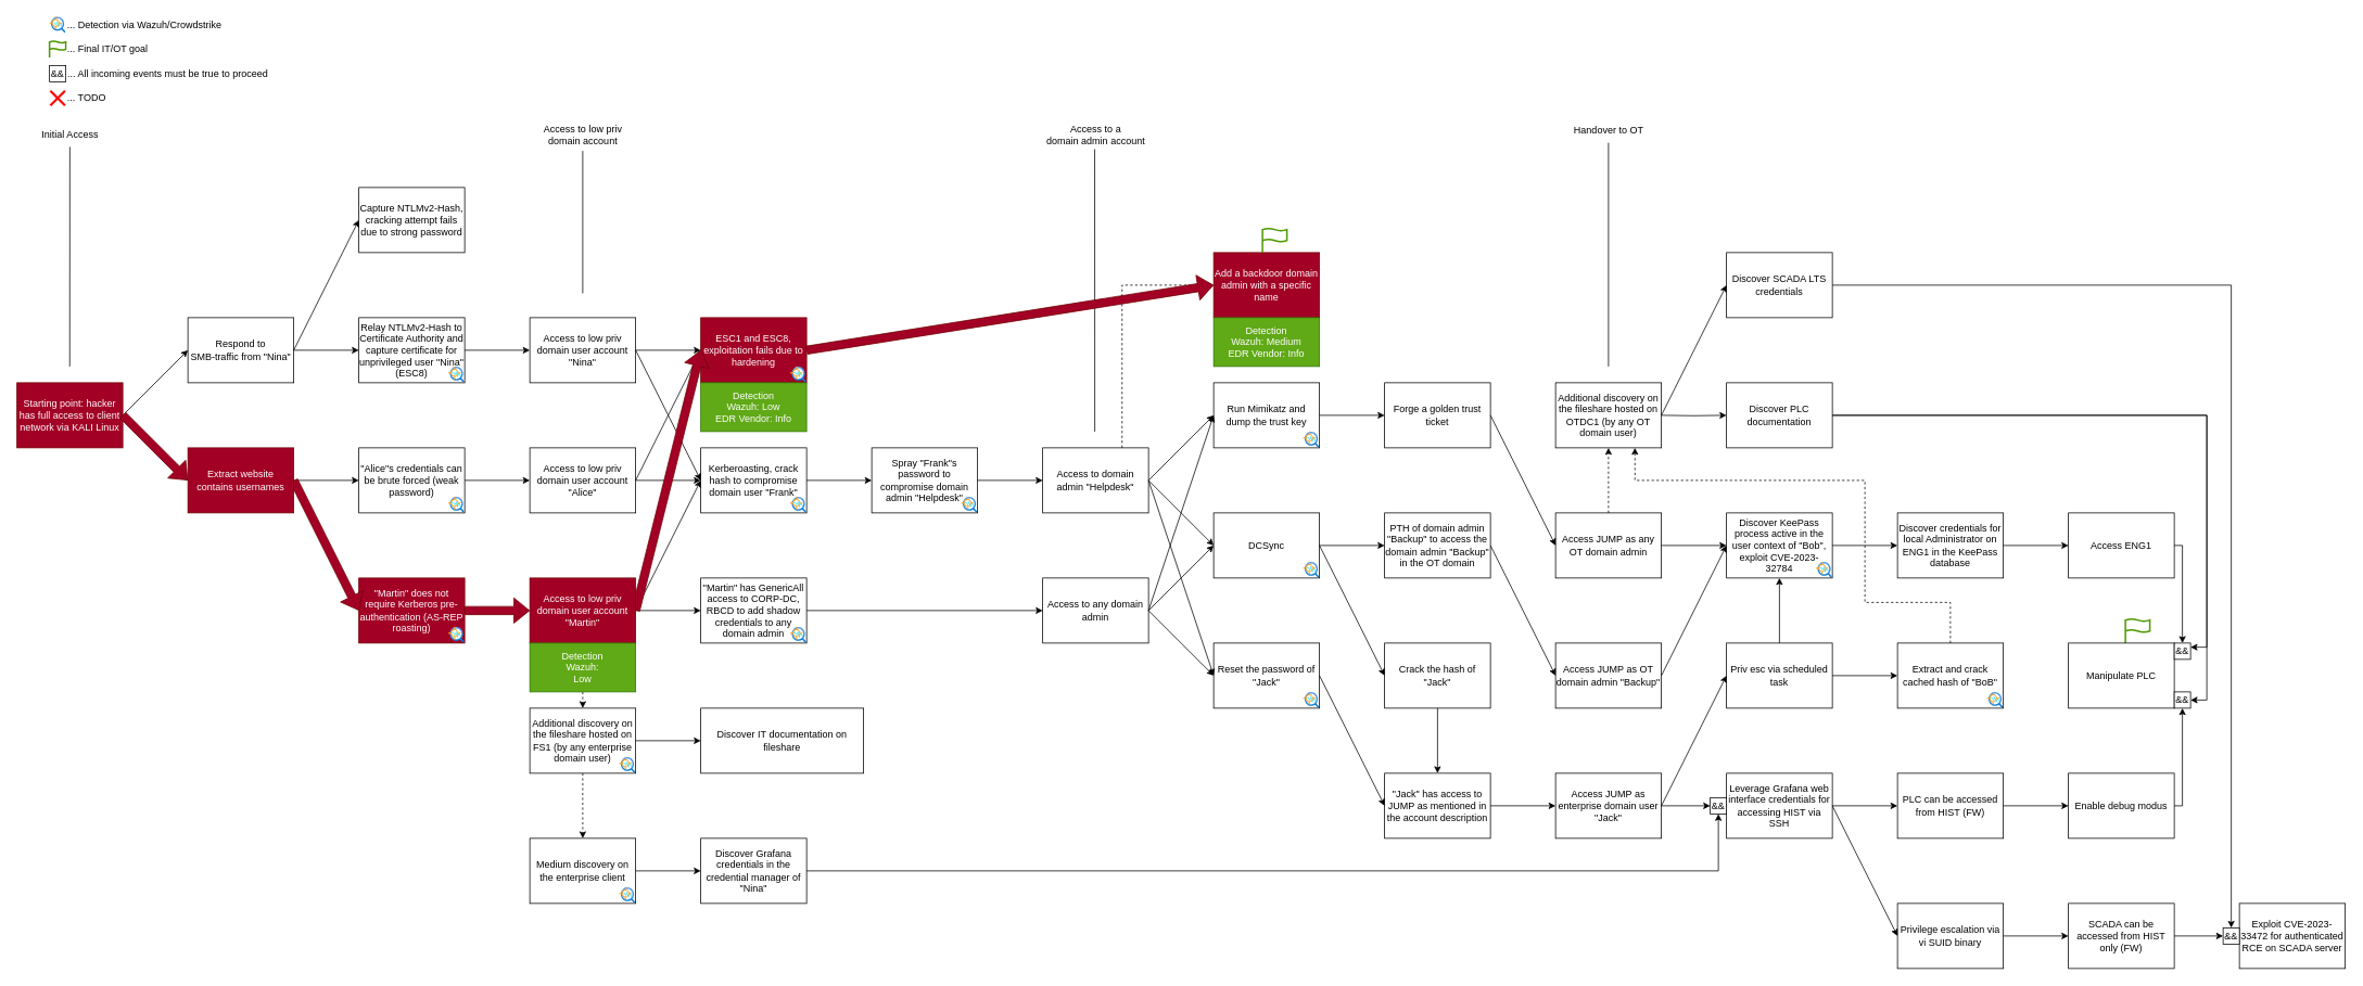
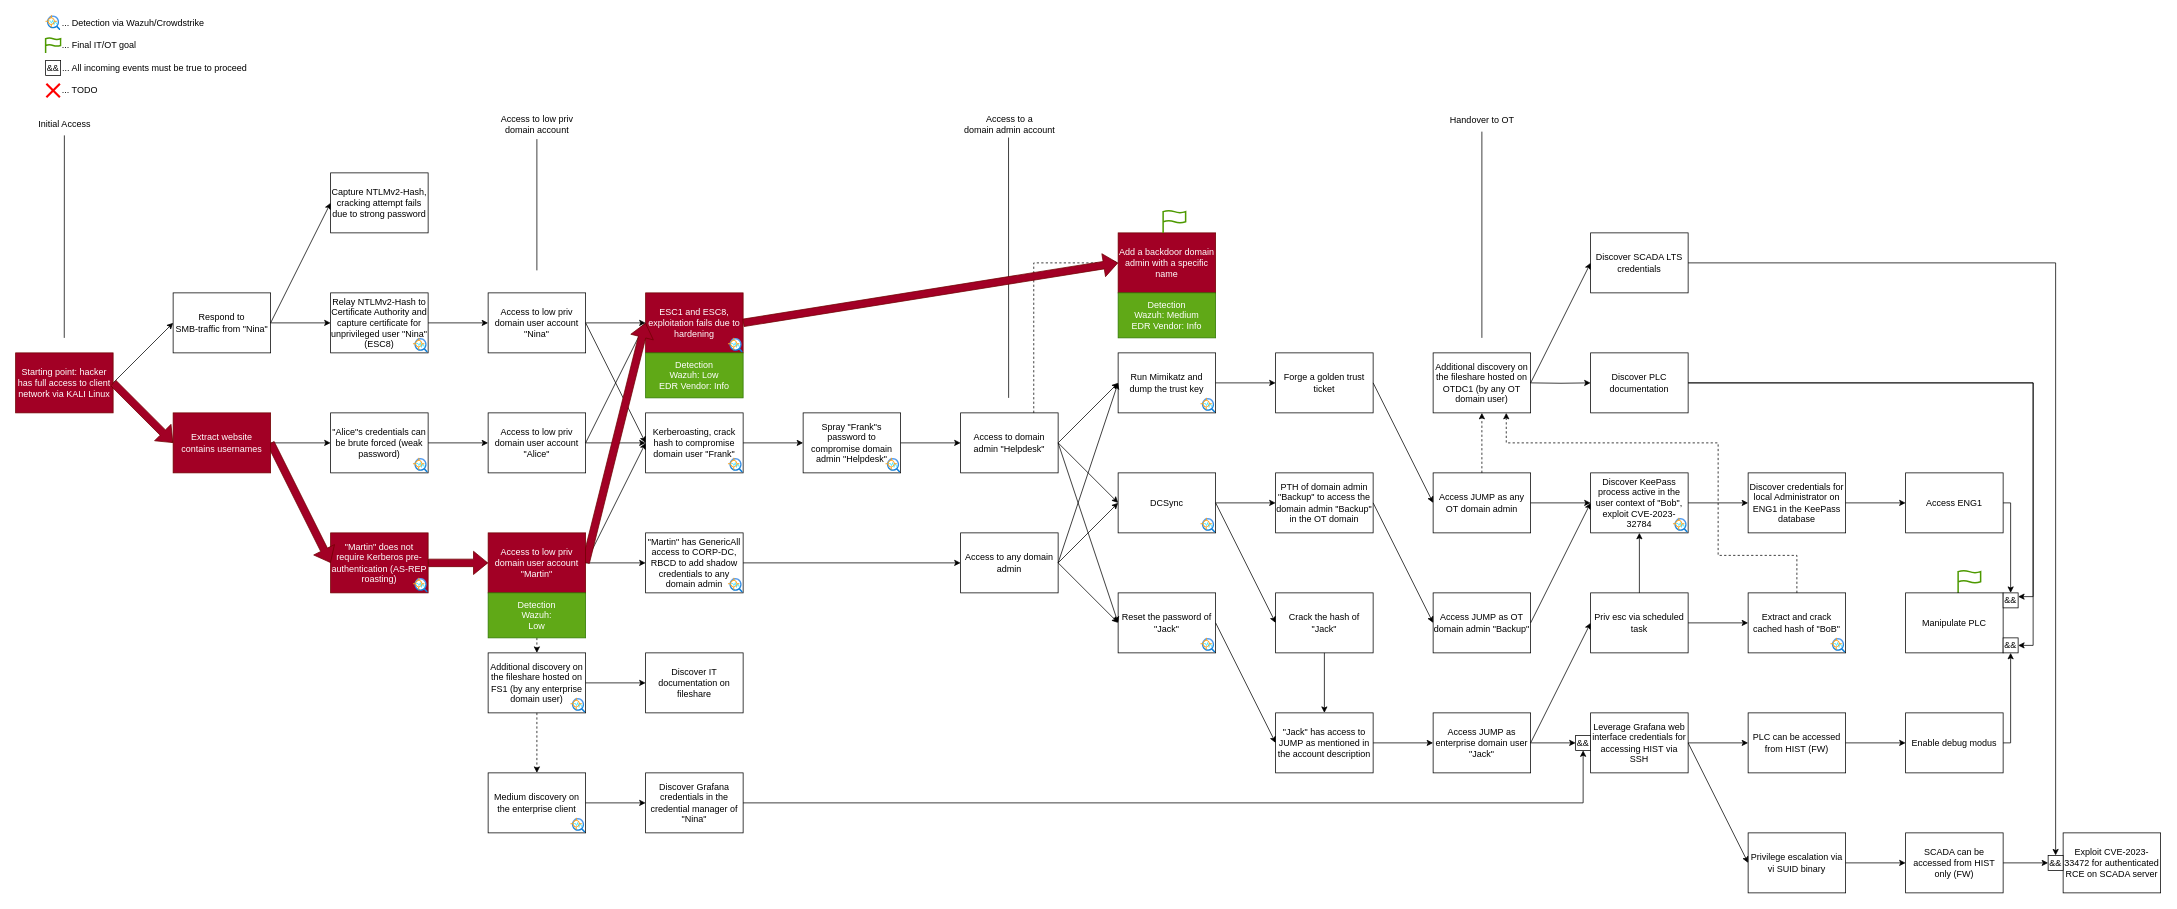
- <mxCell id="56" value="Discover IT documentation on fileshare" style="rounded=0;whiteSpace=wrap;html=1;fillColor=none;" parent="1" vertex="1"><mxGeometry x="860" y="870" width="200" height="80" as="geometry" /></mxCell>
+ <mxCell id="56" value="Discover IT documentation on fileshare" style="rounded=0;whiteSpace=wrap;html=1;fillColor=none;" parent="1" vertex="1"><mxGeometry x="860" y="870" width="130" height="80" as="geometry" /></mxCell>
